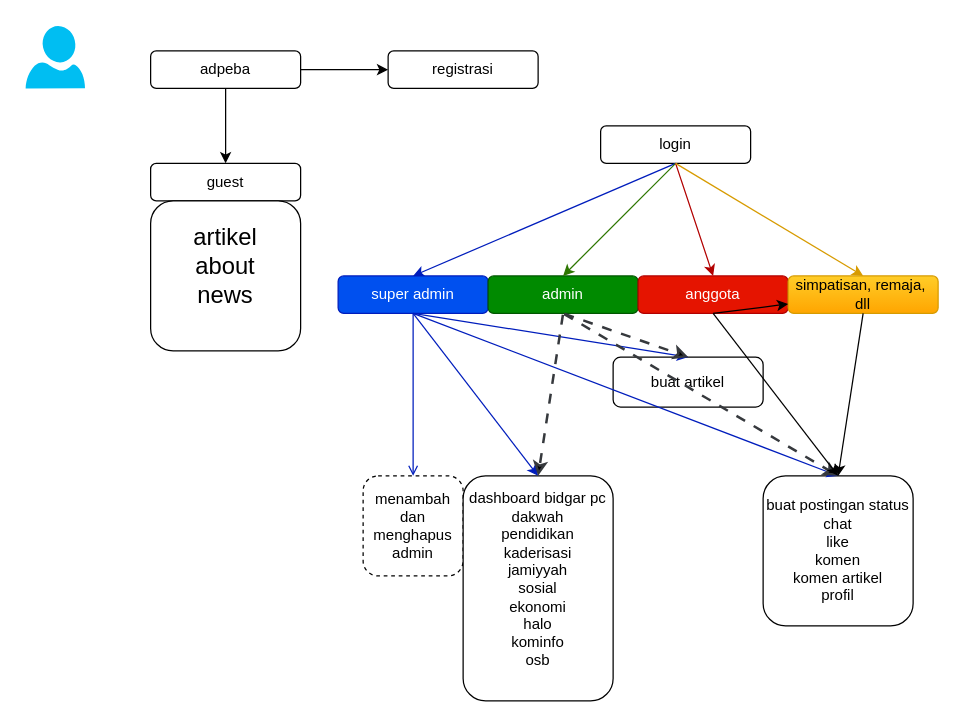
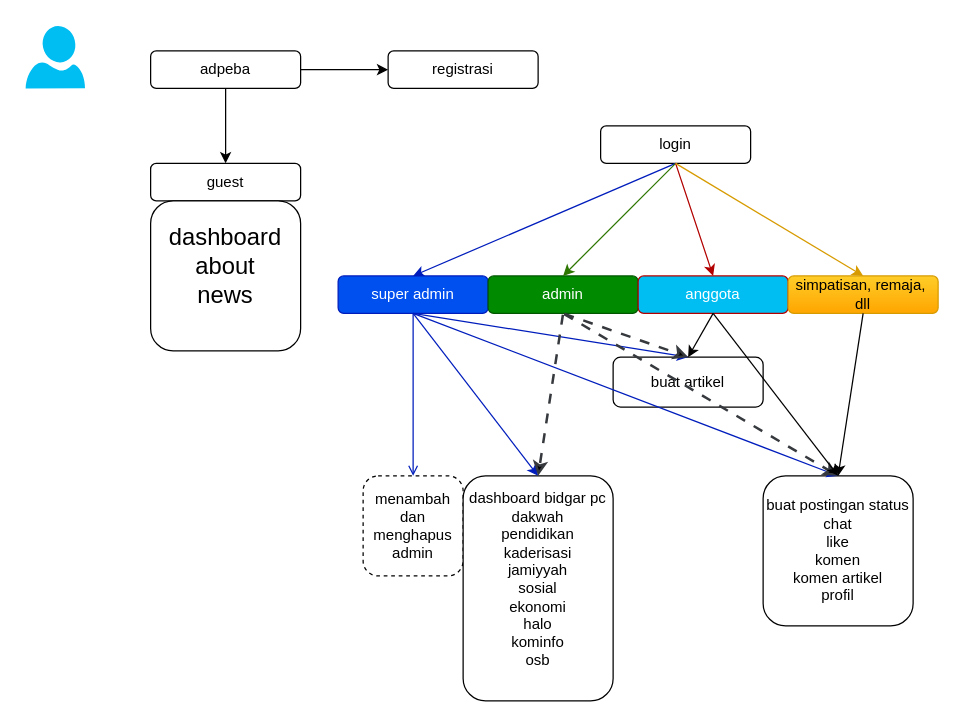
- <mxCell id="8" value="&lt;font style=&quot;font-size: 19px;&quot;&gt;artikel&lt;/font&gt;&lt;div&gt;&lt;font style=&quot;font-size: 19px;&quot;&gt;about&lt;/font&gt;&lt;/div&gt;&lt;div&gt;&lt;font style=&quot;font-size: 19px;&quot;&gt;news&lt;/font&gt;&lt;/div&gt;&lt;div&gt;&lt;br&gt;&lt;/div&gt;" style="whiteSpace=wrap;html=1;aspect=fixed;rounded=1;" vertex="1" parent="1"><mxGeometry x="120" y="160" width="120" height="120" as="geometry" /></mxCell>
+ <mxCell id="8" value="&lt;font style=&quot;font-size: 19px;&quot;&gt;dashboard&lt;/font&gt;&lt;div&gt;&lt;font style=&quot;font-size: 19px;&quot;&gt;about&lt;/font&gt;&lt;/div&gt;&lt;div&gt;&lt;font style=&quot;font-size: 19px;&quot;&gt;news&lt;/font&gt;&lt;/div&gt;&lt;div&gt;&lt;br&gt;&lt;/div&gt;" style="whiteSpace=wrap;html=1;aspect=fixed;rounded=1;" vertex="1" parent="1"><mxGeometry x="120" y="160" width="120" height="120" as="geometry" /></mxCell>
- <mxCell id="14" value="anggota" style="rounded=1;whiteSpace=wrap;html=1;fillColor=#e51400;fontColor=#ffffff;strokeColor=#B20000;" vertex="1" parent="1"><mxGeometry x="510" y="220" width="120" height="30" as="geometry" /></mxCell>
+ <mxCell id="14" value="anggota" style="rounded=1;whiteSpace=wrap;html=1;fillColor=#00bef2;fontColor=#ffffff;strokeColor=#B20000;" vertex="1" parent="1"><mxGeometry x="510" y="220" width="120" height="30" as="geometry" /></mxCell>
- <mxCell id="29" value="" style="endArrow=classic;html=1;rounded=0;exitX=0.5;exitY=1;exitDx=0;exitDy=0;" edge="1" parent="1" source="14" target="19"><mxGeometry width="50" height="50" relative="1" as="geometry"><mxPoint x="400" y="410" as="sourcePoint" /><mxPoint x="450" y="360" as="targetPoint" /></mxGeometry></mxCell>
+ <mxCell id="29" value="" style="endArrow=classic;html=1;rounded=0;exitX=0.5;exitY=1;exitDx=0;exitDy=0;entryX=0.5;entryY=0;entryDx=0;entryDy=0;" edge="1" parent="1" source="14" target="18"><mxGeometry width="50" height="50" relative="1" as="geometry"><mxPoint x="400" y="410" as="sourcePoint" /><mxPoint x="450" y="360" as="targetPoint" /></mxGeometry></mxCell>
